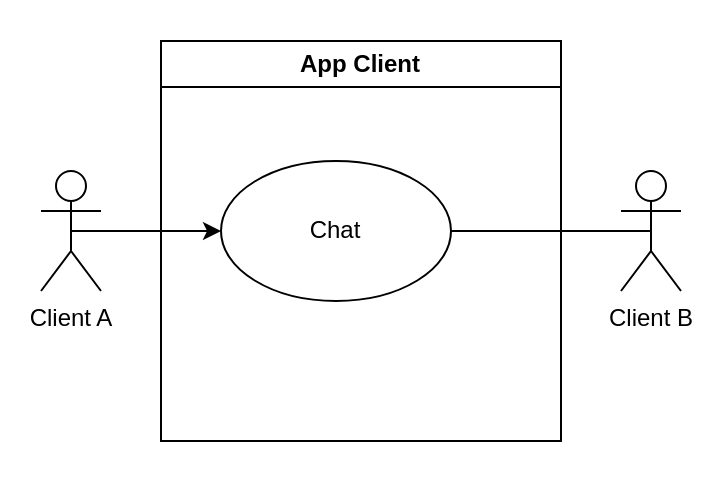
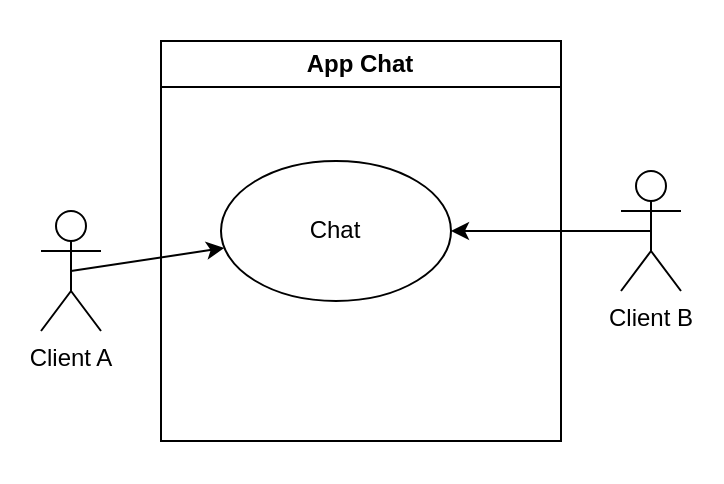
- <mxCell id="2" value="App Client" style="swimlane;whiteSpace=wrap;html=1;" vertex="1" parent="1"><mxGeometry x="80" y="20" width="200" height="200" as="geometry" /></mxCell>
+ <mxCell id="2" value="App Chat" style="swimlane;whiteSpace=wrap;html=1;" vertex="1" parent="1"><mxGeometry x="80" y="20" width="200" height="200" as="geometry" /></mxCell>
- <mxCell id="4" value="Client A" style="shape=umlActor;verticalLabelPosition=bottom;verticalAlign=top;html=1;outlineConnect=0;" vertex="1" parent="1"><mxGeometry x="20" y="85" width="30" height="60" as="geometry" /></mxCell>
+ <mxCell id="4" value="Client A" style="shape=umlActor;verticalLabelPosition=bottom;verticalAlign=top;html=1;outlineConnect=0;" vertex="1" parent="1"><mxGeometry x="20" y="105" width="30" height="60" as="geometry" /></mxCell>
- <mxCell id="7" value="" style="endArrow=none;html=1;rounded=0;exitX=0.5;exitY=0.5;exitDx=0;exitDy=0;exitPerimeter=0;entryX=1;entryY=0.5;entryDx=0;entryDy=0;" edge="1" parent="1" source="5" target="3"><mxGeometry width="50" height="50" relative="1" as="geometry"><mxPoint x="150" y="140" as="sourcePoint" /><mxPoint x="200" y="90" as="targetPoint" /></mxGeometry></mxCell>
+ <mxCell id="7" value="" style="endArrow=classic;html=1;rounded=0;exitX=0.5;exitY=0.5;exitDx=0;exitDy=0;exitPerimeter=0;entryX=1;entryY=0.5;entryDx=0;entryDy=0;" edge="1" parent="1" source="5" target="3"><mxGeometry width="50" height="50" relative="1" as="geometry"><mxPoint x="150" y="140" as="sourcePoint" /><mxPoint x="200" y="90" as="targetPoint" /></mxGeometry></mxCell>
